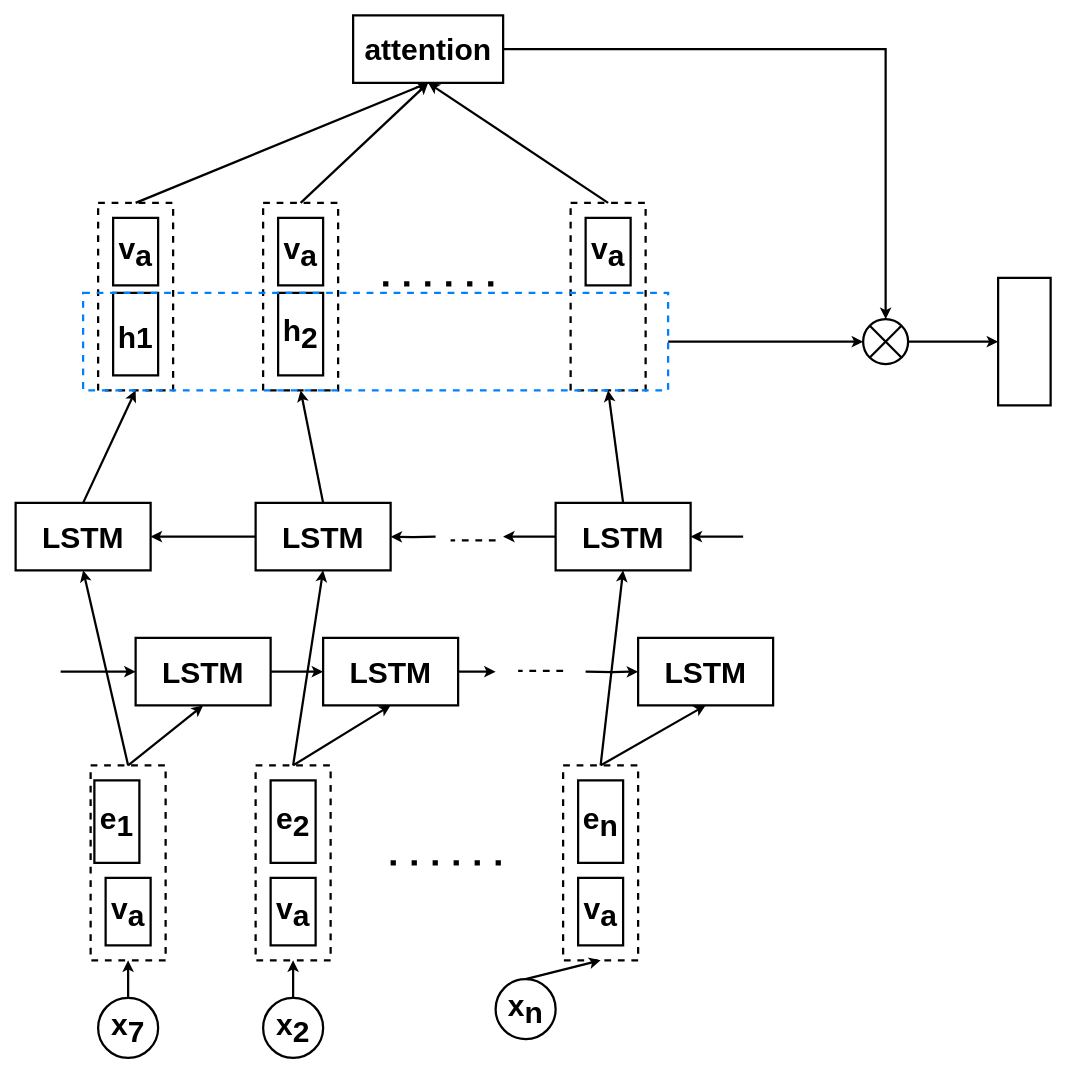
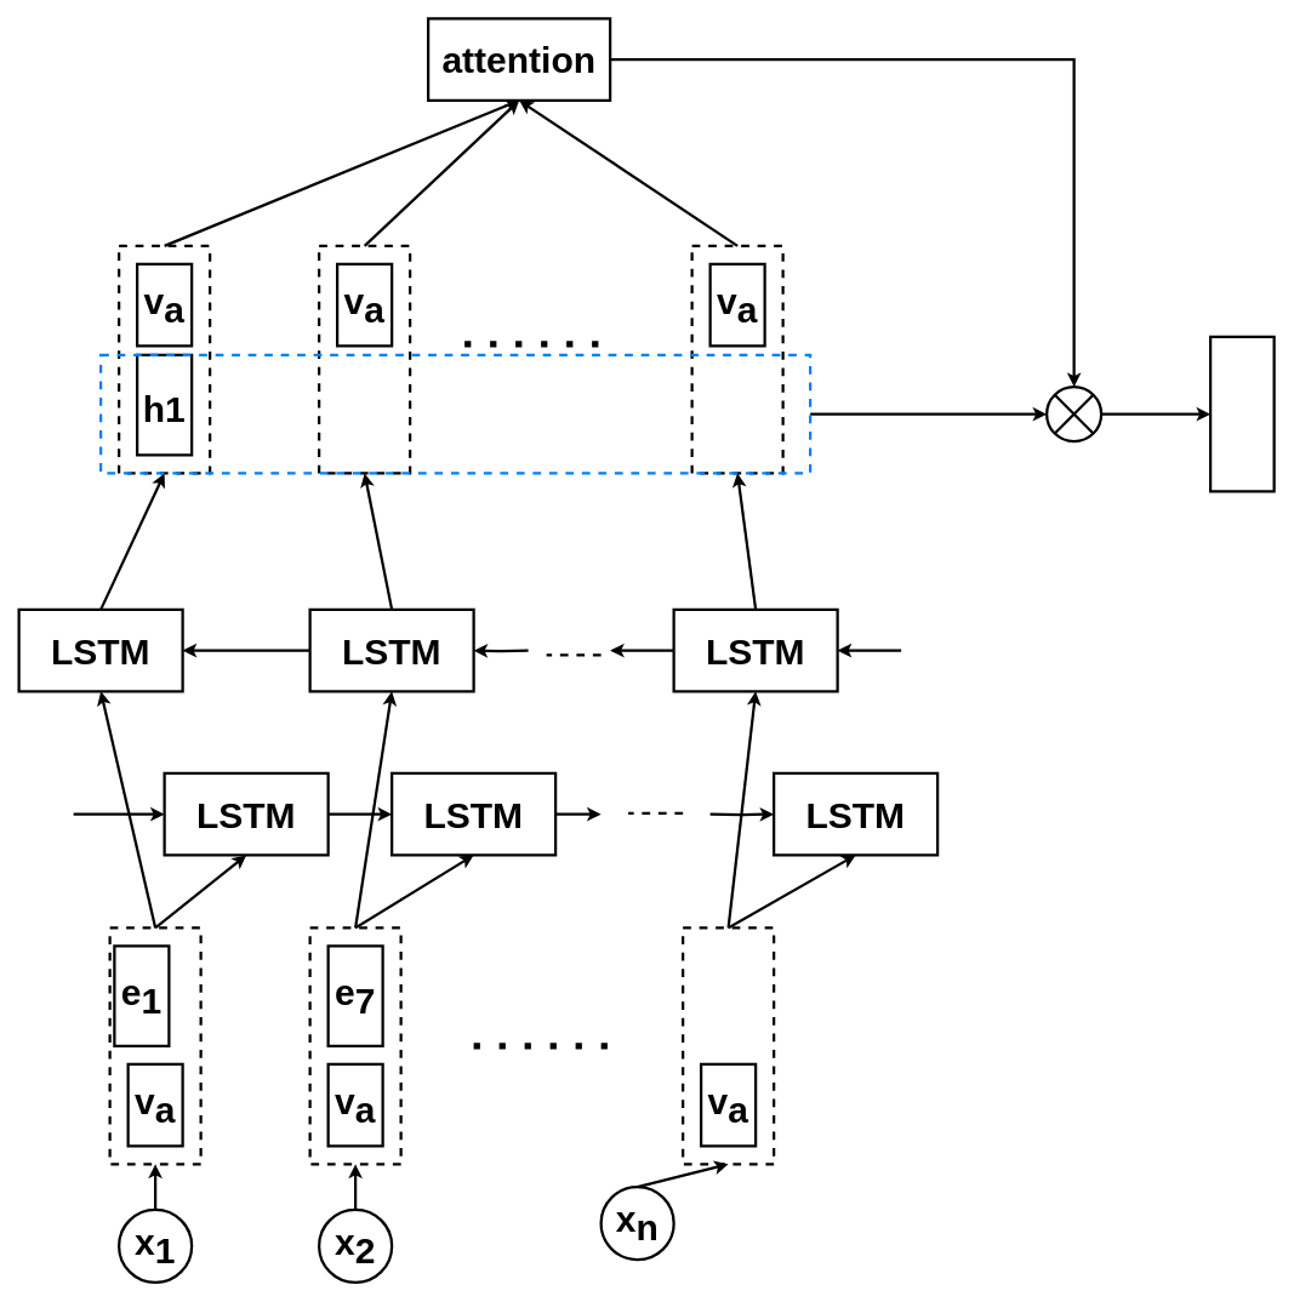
- <mxCell id="30" value="h&lt;sub style=&quot;font-size: 40px;&quot;&gt;2&lt;/sub&gt;" style="rounded=0;whiteSpace=wrap;html=1;fontSize=40;fontStyle=1;strokeWidth=3;" vertex="1" parent="1"><mxGeometry x="370" y="390" width="60" height="110" as="geometry" /></mxCell>
- <mxCell id="11" value="e&lt;sub style=&quot;font-size: 40px;&quot;&gt;2&lt;/sub&gt;" style="rounded=0;whiteSpace=wrap;html=1;fontSize=40;fontStyle=1;strokeWidth=3;" vertex="1" parent="1"><mxGeometry x="360" y="1040" width="60" height="110" as="geometry" /></mxCell>
+ <mxCell id="11" value="e&lt;sub style=&quot;font-size: 40px;&quot;&gt;7&lt;/sub&gt;" style="rounded=0;whiteSpace=wrap;html=1;fontSize=40;fontStyle=1;strokeWidth=3;" vertex="1" parent="1"><mxGeometry x="360" y="1040" width="60" height="110" as="geometry" /></mxCell>
- <mxCell id="13" value="e&lt;sub style=&quot;font-size: 40px;&quot;&gt;n&lt;/sub&gt;" style="rounded=0;whiteSpace=wrap;html=1;fontSize=40;fontStyle=1;strokeWidth=3;" vertex="1" parent="1"><mxGeometry x="770" y="1040" width="60" height="110" as="geometry" /></mxCell>
- <mxCell id="3" value="x&lt;sub style=&quot;font-size: 40px;&quot;&gt;7&lt;/sub&gt;" style="ellipse;whiteSpace=wrap;html=1;aspect=fixed;fontSize=40;fontStyle=1;strokeWidth=3;" vertex="1" parent="1"><mxGeometry x="130" y="1330" width="80" height="80" as="geometry" /></mxCell>
+ <mxCell id="3" value="x&lt;sub style=&quot;font-size: 40px;&quot;&gt;1&lt;/sub&gt;" style="ellipse;whiteSpace=wrap;html=1;aspect=fixed;fontSize=40;fontStyle=1;strokeWidth=3;" vertex="1" parent="1"><mxGeometry x="130" y="1330" width="80" height="80" as="geometry" /></mxCell>
